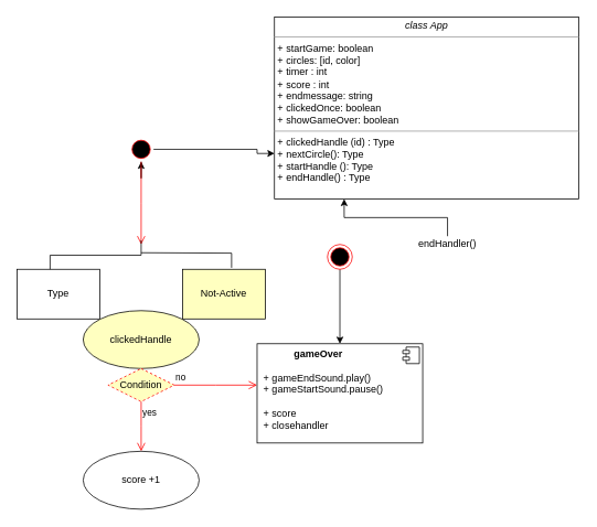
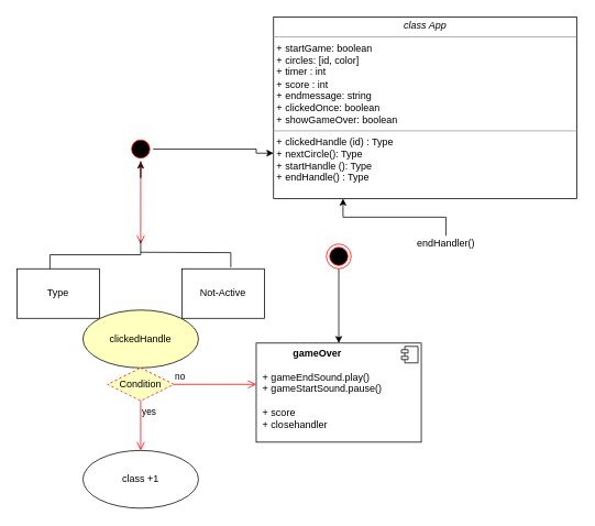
- <mxCell id="13" value="Not-Active" style="whiteSpace=wrap;html=1;align=center;verticalAlign=middle;treeFolding=1;treeMoving=1;newEdgeStyle={&quot;edgeStyle&quot;:&quot;elbowEdgeStyle&quot;,&quot;startArrow&quot;:&quot;none&quot;,&quot;endArrow&quot;:&quot;none&quot;};fillColor=#ffffc0;" vertex="1" parent="1"><mxGeometry x="220" y="325" width="100" height="60" as="geometry" /></mxCell>
+ <mxCell id="13" value="Not-Active" style="whiteSpace=wrap;html=1;align=center;verticalAlign=middle;treeFolding=1;treeMoving=1;newEdgeStyle={&quot;edgeStyle&quot;:&quot;elbowEdgeStyle&quot;,&quot;startArrow&quot;:&quot;none&quot;,&quot;endArrow&quot;:&quot;none&quot;};" vertex="1" parent="1"><mxGeometry x="220" y="325" width="100" height="60" as="geometry" /></mxCell>
- <mxCell id="10" value="score +1" style="ellipse;whiteSpace=wrap;html=1;" vertex="1" parent="1"><mxGeometry x="100" y="545" width="140" height="70" as="geometry" /></mxCell>
+ <mxCell id="10" value="class +1" style="ellipse;whiteSpace=wrap;html=1;" vertex="1" parent="1"><mxGeometry x="100" y="545" width="140" height="70" as="geometry" /></mxCell>
